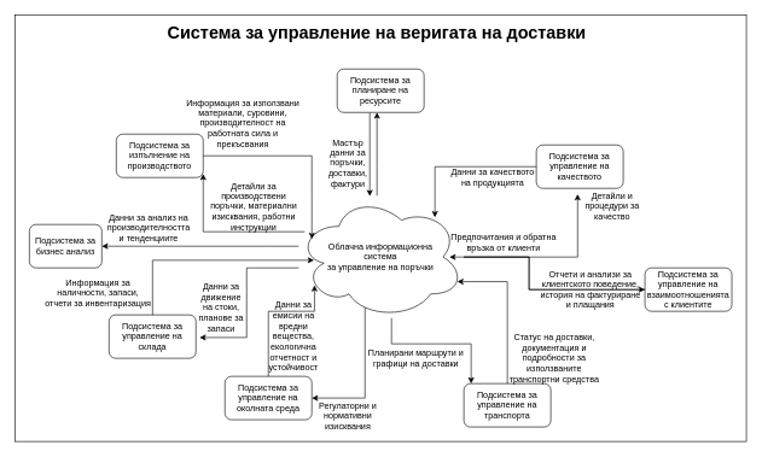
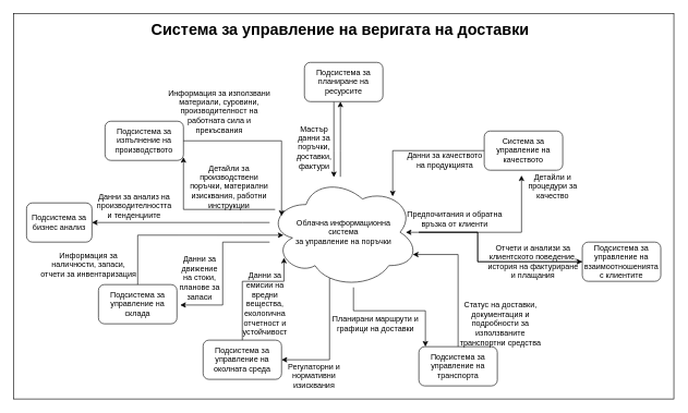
- <mxCell id="16" value="Подсистема&amp;nbsp;за управление на качеството" style="rounded=1;whiteSpace=wrap;html=1;" parent="1" vertex="1"><mxGeometry x="740" y="200" width="120" height="60" as="geometry" /></mxCell>
+ <mxCell id="16" value="Система&amp;nbsp;за управление на качеството" style="rounded=1;whiteSpace=wrap;html=1;" parent="1" vertex="1"><mxGeometry x="740" y="200" width="120" height="60" as="geometry" /></mxCell>
